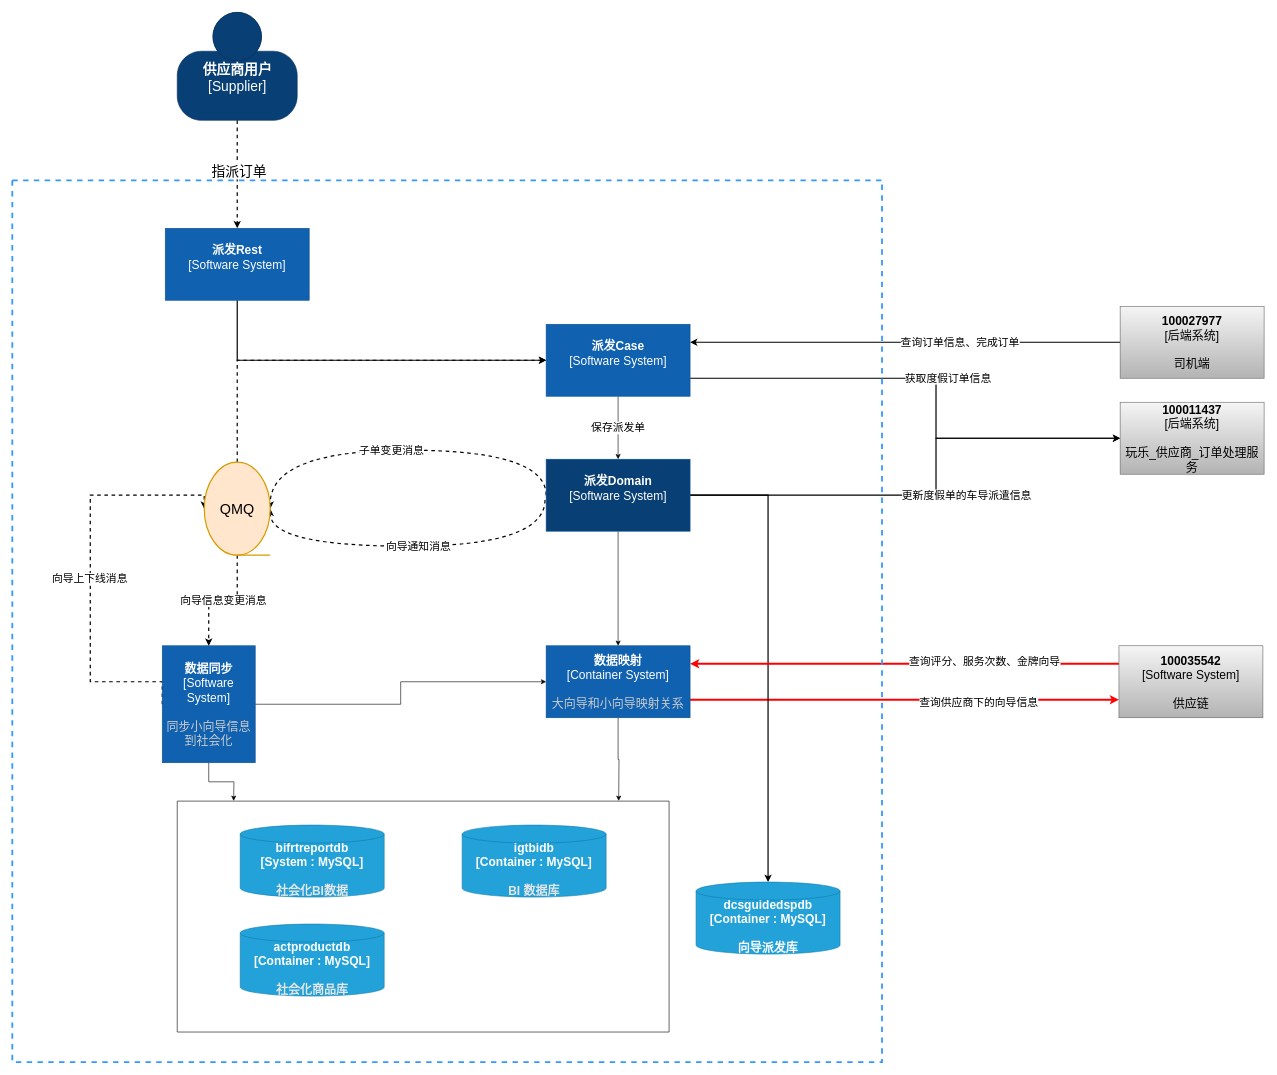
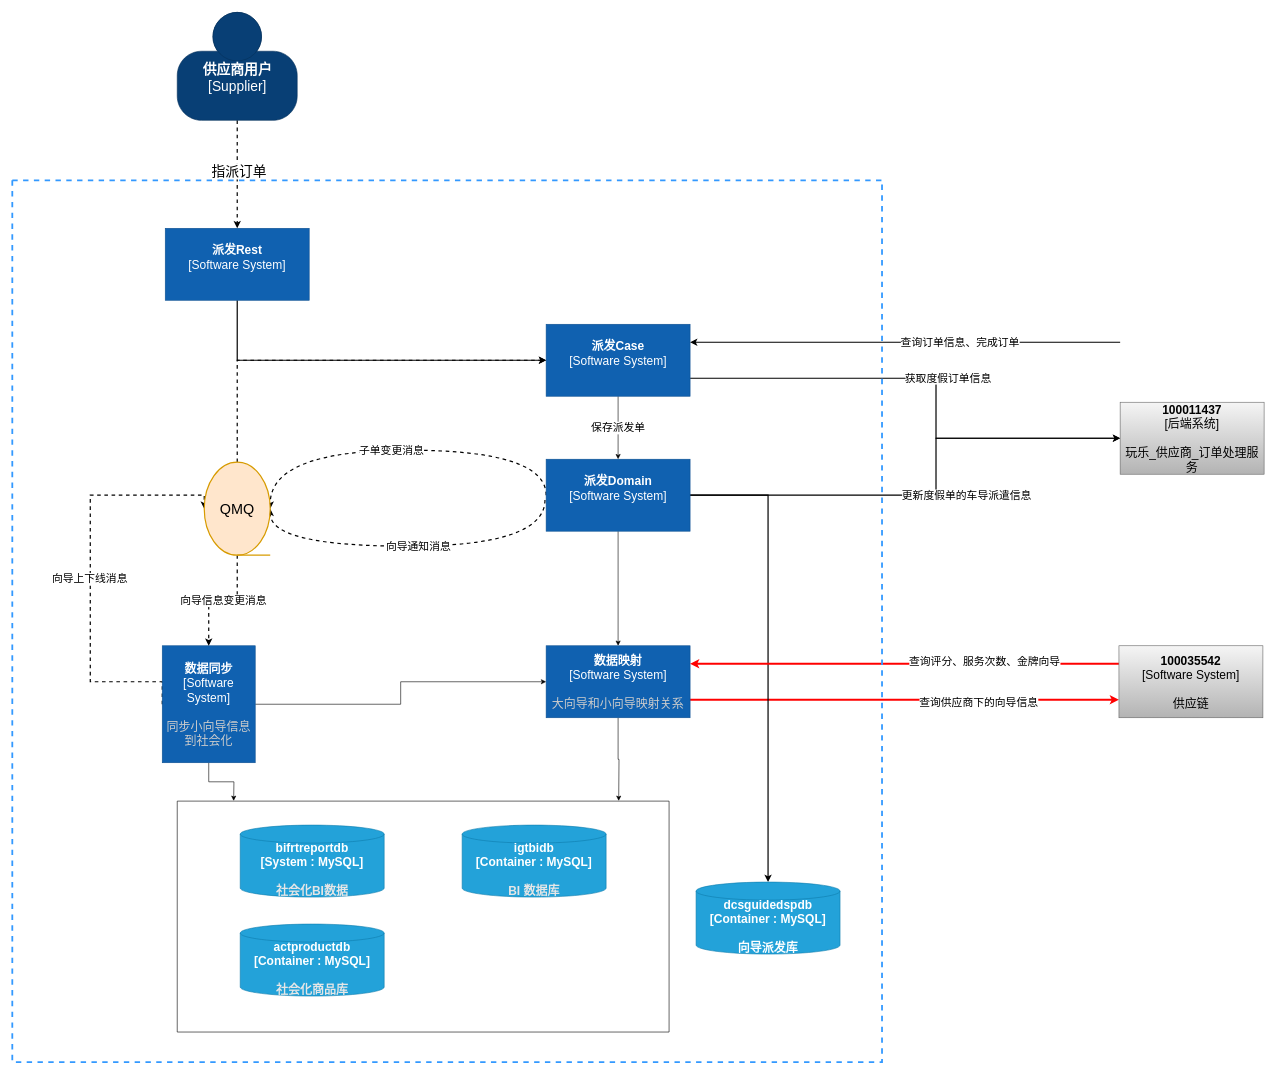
- <mxCell id="30" value="&lt;font style=&quot;font-size: 20px;&quot;&gt;&lt;b style=&quot;font-size: 20px;&quot;&gt;100027977&lt;/b&gt;&lt;/font&gt;&lt;div style=&quot;font-size: 20px;&quot;&gt;[后端系统]&lt;/div&gt;&lt;br style=&quot;font-size: 20px;&quot;&gt;&lt;div style=&quot;font-size: 20px;&quot;&gt;&lt;font style=&quot;font-size: 20px;&quot;&gt;&lt;font style=&quot;font-size: 20px;&quot;&gt;司机端&lt;/font&gt;&lt;/font&gt;&lt;/div&gt;" style="rounded=0;whiteSpace=wrap;html=1;labelBackgroundColor=none;fillColor=#f5f5f5;align=center;arcSize=10;strokeColor=#666666;metaEdit=1;resizable=0;points=[[0.25,0,0],[0.5,0,0],[0.75,0,0],[1,0.25,0],[1,0.5,0],[1,0.75,0],[0.75,1,0],[0.5,1,0],[0.25,1,0],[0,0.75,0],[0,0.5,0],[0,0.25,0]];fontSize=20;gradientColor=#b3b3b3;fontColor=#000000;" vertex="1" parent="1"><mxGeometry x="1867" y="510" width="240" height="120" as="geometry" /></mxCell>
- <mxCell id="24" value="&lt;font style=&quot;font-size: 20px;&quot;&gt;&lt;b style=&quot;font-size: 20px;&quot;&gt;派发Domain&lt;/b&gt;&lt;/font&gt;&lt;div style=&quot;font-size: 20px;&quot;&gt;[Software System]&lt;/div&gt;&lt;br style=&quot;font-size: 20px;&quot;&gt;&lt;div style=&quot;font-size: 20px;&quot;&gt;&lt;font style=&quot;font-size: 20px;&quot;&gt;&lt;font color=&quot;#cccccc&quot; style=&quot;font-size: 20px;&quot;&gt;&lt;/font&gt;&lt;/font&gt;&lt;/div&gt;" style="rounded=0;whiteSpace=wrap;html=1;labelBackgroundColor=none;fillColor=#083f75;fontColor=#ffffff;align=center;arcSize=10;strokeColor=#0D5091;metaEdit=1;resizable=0;points=[[0.25,0,0],[0.5,0,0],[0.75,0,0],[1,0.25,0],[1,0.5,0],[1,0.75,0],[0.75,1,0],[0.5,1,0],[0.25,1,0],[0,0.75,0],[0,0.5,0],[0,0.25,0]];fontSize=20;" vertex="1" parent="1"><mxGeometry x="910" y="765" width="240" height="120" as="geometry" /></mxCell>
+ <mxCell id="24" value="&lt;font style=&quot;font-size: 20px;&quot;&gt;&lt;b style=&quot;font-size: 20px;&quot;&gt;派发Domain&lt;/b&gt;&lt;/font&gt;&lt;div style=&quot;font-size: 20px;&quot;&gt;[Software System]&lt;/div&gt;&lt;br style=&quot;font-size: 20px;&quot;&gt;&lt;div style=&quot;font-size: 20px;&quot;&gt;&lt;font style=&quot;font-size: 20px;&quot;&gt;&lt;font color=&quot;#cccccc&quot; style=&quot;font-size: 20px;&quot;&gt;&lt;/font&gt;&lt;/font&gt;&lt;/div&gt;" style="rounded=0;whiteSpace=wrap;html=1;labelBackgroundColor=none;fillColor=#1061B0;fontColor=#ffffff;align=center;arcSize=10;strokeColor=#0D5091;metaEdit=1;resizable=0;points=[[0.25,0,0],[0.5,0,0],[0.75,0,0],[1,0.25,0],[1,0.5,0],[1,0.75,0],[0.75,1,0],[0.5,1,0],[0.25,1,0],[0,0.75,0],[0,0.5,0],[0,0.25,0]];fontSize=20;" vertex="1" parent="1"><mxGeometry x="910" y="765" width="240" height="120" as="geometry" /></mxCell>
- <mxCell id="5" value="&lt;font style=&quot;font-size: 20px;&quot;&gt;&lt;b style=&quot;font-size: 20px;&quot;&gt;数据映射&lt;/b&gt;&lt;/font&gt;&lt;div style=&quot;font-size: 20px;&quot;&gt;[Container System]&lt;/div&gt;&lt;br style=&quot;font-size: 20px;&quot;&gt;&lt;div style=&quot;font-size: 20px;&quot;&gt;&lt;font style=&quot;font-size: 20px;&quot;&gt;&lt;font color=&quot;#cccccc&quot; style=&quot;font-size: 20px;&quot;&gt;大向导和小向导映射关系&lt;/font&gt;&lt;/font&gt;&lt;/div&gt;" style="rounded=0;whiteSpace=wrap;html=1;labelBackgroundColor=none;fillColor=#1061B0;fontColor=#ffffff;align=center;arcSize=10;strokeColor=#0D5091;metaEdit=1;resizable=0;points=[[0.25,0,0],[0.5,0,0],[0.75,0,0],[1,0.25,0],[1,0.5,0],[1,0.75,0],[0.75,1,0],[0.5,1,0],[0.25,1,0],[0,0.75,0],[0,0.5,0],[0,0.25,0]];fontSize=20;" vertex="1" parent="1"><mxGeometry x="910" y="1076" width="240" height="120" as="geometry" /></mxCell>
+ <mxCell id="5" value="&lt;font style=&quot;font-size: 20px;&quot;&gt;&lt;b style=&quot;font-size: 20px;&quot;&gt;数据映射&lt;/b&gt;&lt;/font&gt;&lt;div style=&quot;font-size: 20px;&quot;&gt;[Software System]&lt;/div&gt;&lt;br style=&quot;font-size: 20px;&quot;&gt;&lt;div style=&quot;font-size: 20px;&quot;&gt;&lt;font style=&quot;font-size: 20px;&quot;&gt;&lt;font color=&quot;#cccccc&quot; style=&quot;font-size: 20px;&quot;&gt;大向导和小向导映射关系&lt;/font&gt;&lt;/font&gt;&lt;/div&gt;" style="rounded=0;whiteSpace=wrap;html=1;labelBackgroundColor=none;fillColor=#1061B0;fontColor=#ffffff;align=center;arcSize=10;strokeColor=#0D5091;metaEdit=1;resizable=0;points=[[0.25,0,0],[0.5,0,0],[0.75,0,0],[1,0.25,0],[1,0.5,0],[1,0.75,0],[0.75,1,0],[0.5,1,0],[0.25,1,0],[0,0.75,0],[0,0.5,0],[0,0.25,0]];fontSize=20;" vertex="1" parent="1"><mxGeometry x="910" y="1076" width="240" height="120" as="geometry" /></mxCell>
